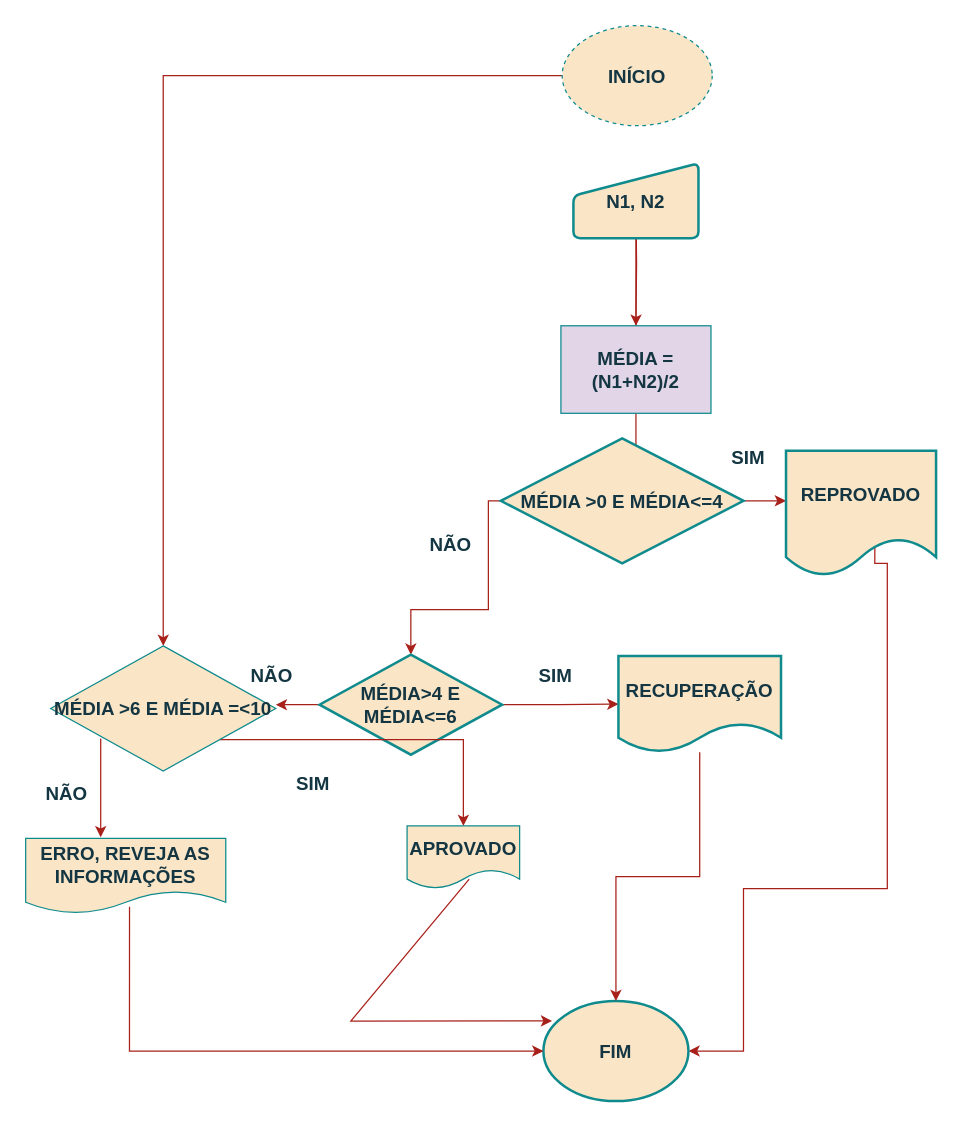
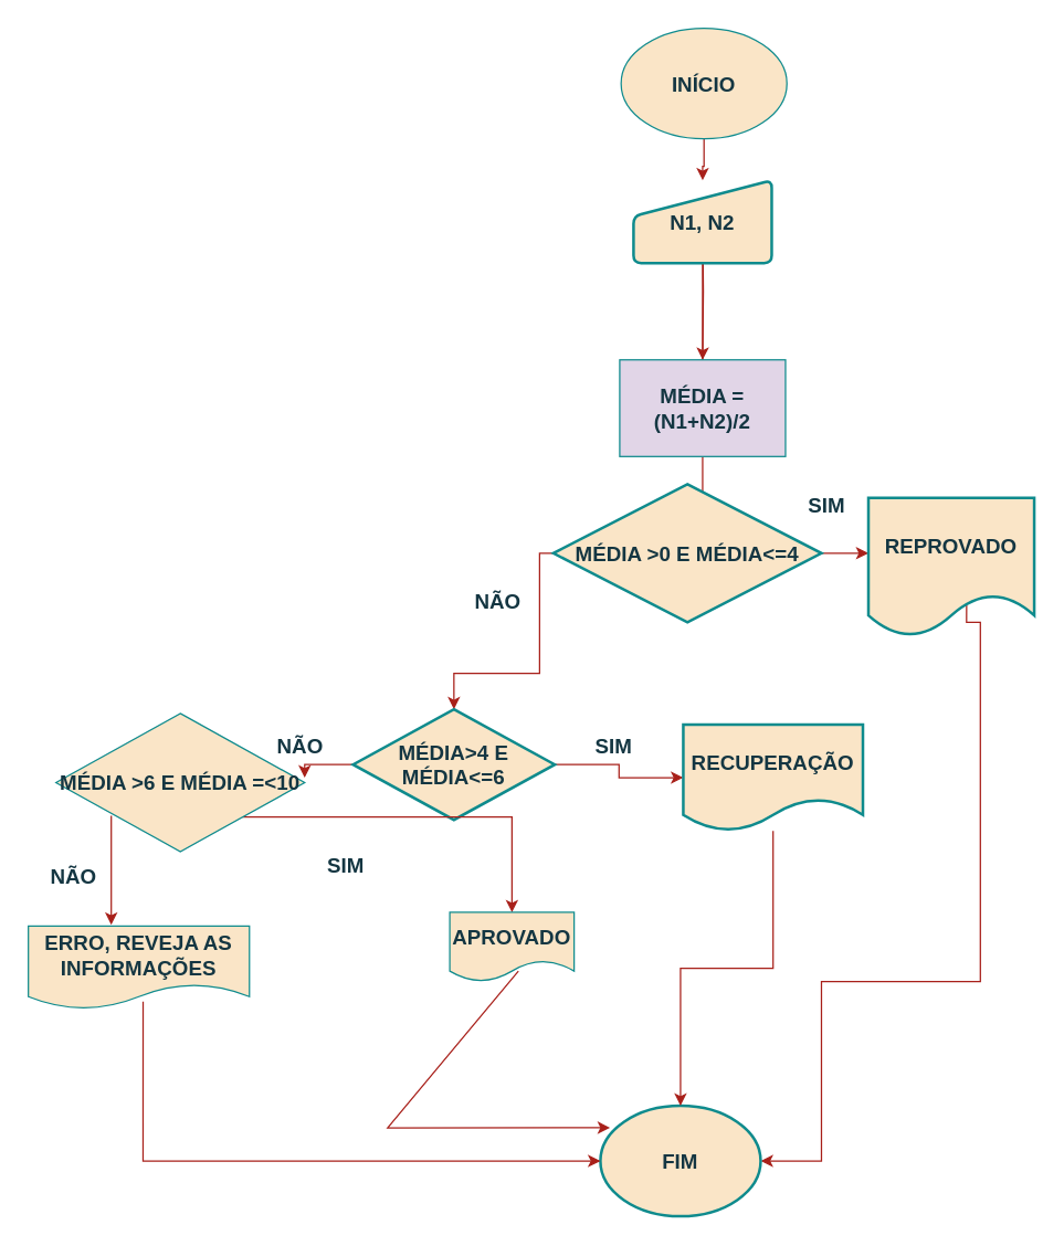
- <mxCell id="3" value="INÍCIO" style="ellipse;whiteSpace=wrap;html=1;fontStyle=1;fontSize=15;labelBackgroundColor=none;fillColor=#FAE5C7;strokeColor=#0F8B8D;fontColor=#143642;dashed=1;" vertex="1" parent="1"><mxGeometry x="449" y="20" width="120" height="80" as="geometry" /></mxCell>
+ <mxCell id="3" value="INÍCIO" style="ellipse;whiteSpace=wrap;html=1;fontStyle=1;fontSize=15;labelBackgroundColor=none;fillColor=#FAE5C7;strokeColor=#0F8B8D;fontColor=#143642;" vertex="1" parent="1"><mxGeometry x="449" y="20" width="120" height="80" as="geometry" /></mxCell>
- <mxCell id="2" value="" style="edgeStyle=orthogonalEdgeStyle;rounded=0;orthogonalLoop=1;jettySize=auto;html=1;strokeColor=#A8201A;fontColor=#143642;fillColor=#FAE5C7;fontStyle=1;fontSize=15;" edge="1" parent="1" source="3" target="24"><mxGeometry relative="1" as="geometry" /></mxCell>
+ <mxCell id="2" value="" style="edgeStyle=orthogonalEdgeStyle;rounded=0;orthogonalLoop=1;jettySize=auto;html=1;strokeColor=#A8201A;fontColor=#143642;fillColor=#FAE5C7;fontStyle=1;fontSize=15;" edge="1" parent="1" source="3" target="12"><mxGeometry relative="1" as="geometry" /></mxCell>
- <mxCell id="16" value="MÉDIA&amp;gt;4 E MÉDIA&amp;lt;=6" style="rhombus;whiteSpace=wrap;html=1;fontSize=15;fillColor=#FAE5C7;strokeColor=#0F8B8D;fontColor=#143642;strokeWidth=2;labelBackgroundColor=none;fontStyle=1;" vertex="1" parent="1"><mxGeometry x="255" y="523" width="146" height="80" as="geometry" /></mxCell>
+ <mxCell id="16" value="MÉDIA&amp;gt;4 E MÉDIA&amp;lt;=6" style="rhombus;whiteSpace=wrap;html=1;fontSize=15;fillColor=#FAE5C7;strokeColor=#0F8B8D;fontColor=#143642;strokeWidth=2;labelBackgroundColor=none;fontStyle=1;" vertex="1" parent="1"><mxGeometry x="255" y="513" width="146" height="80" as="geometry" /></mxCell>
